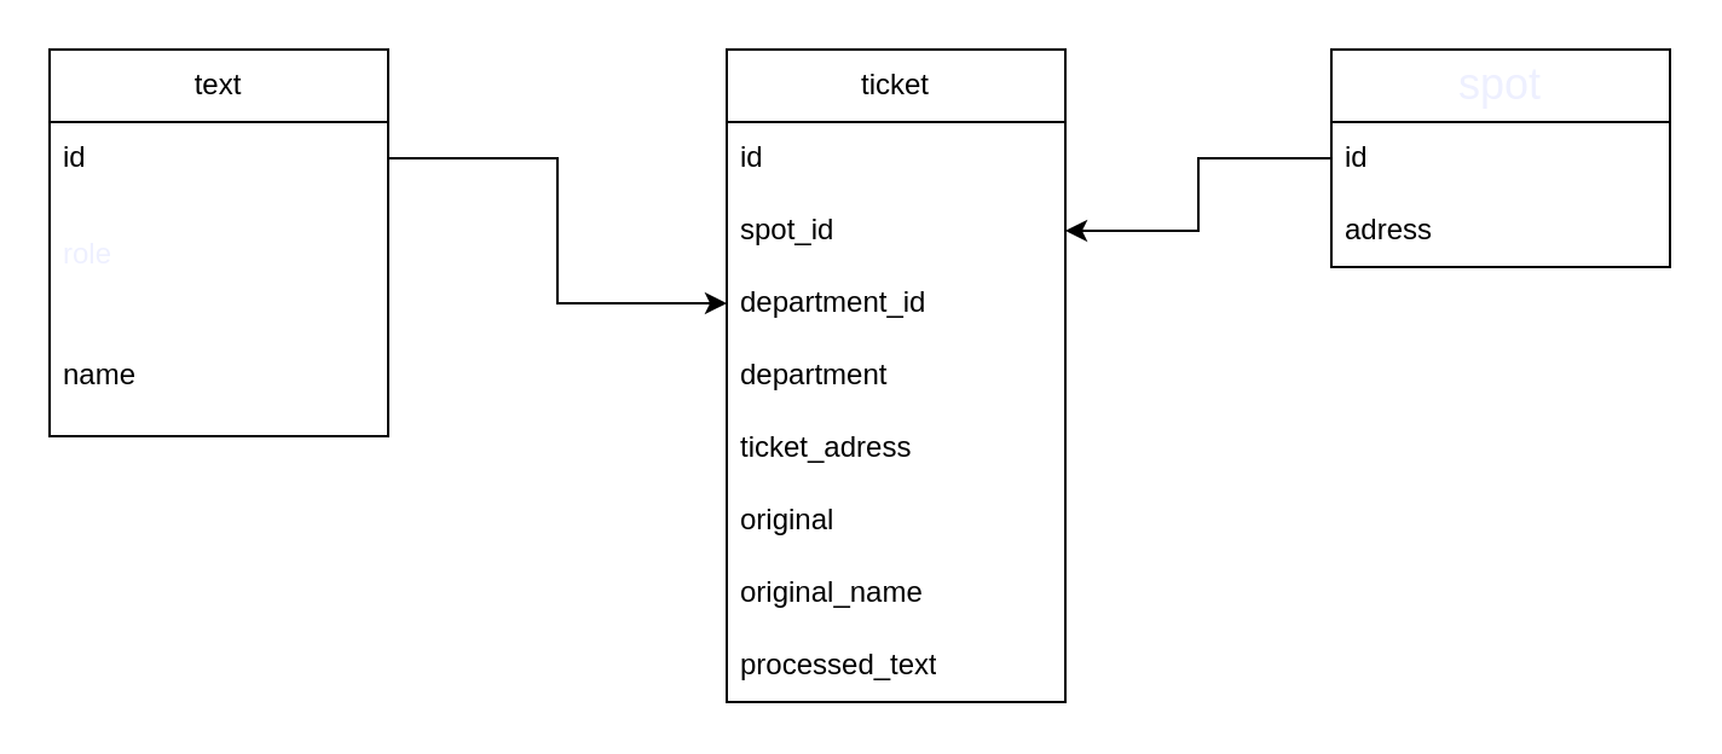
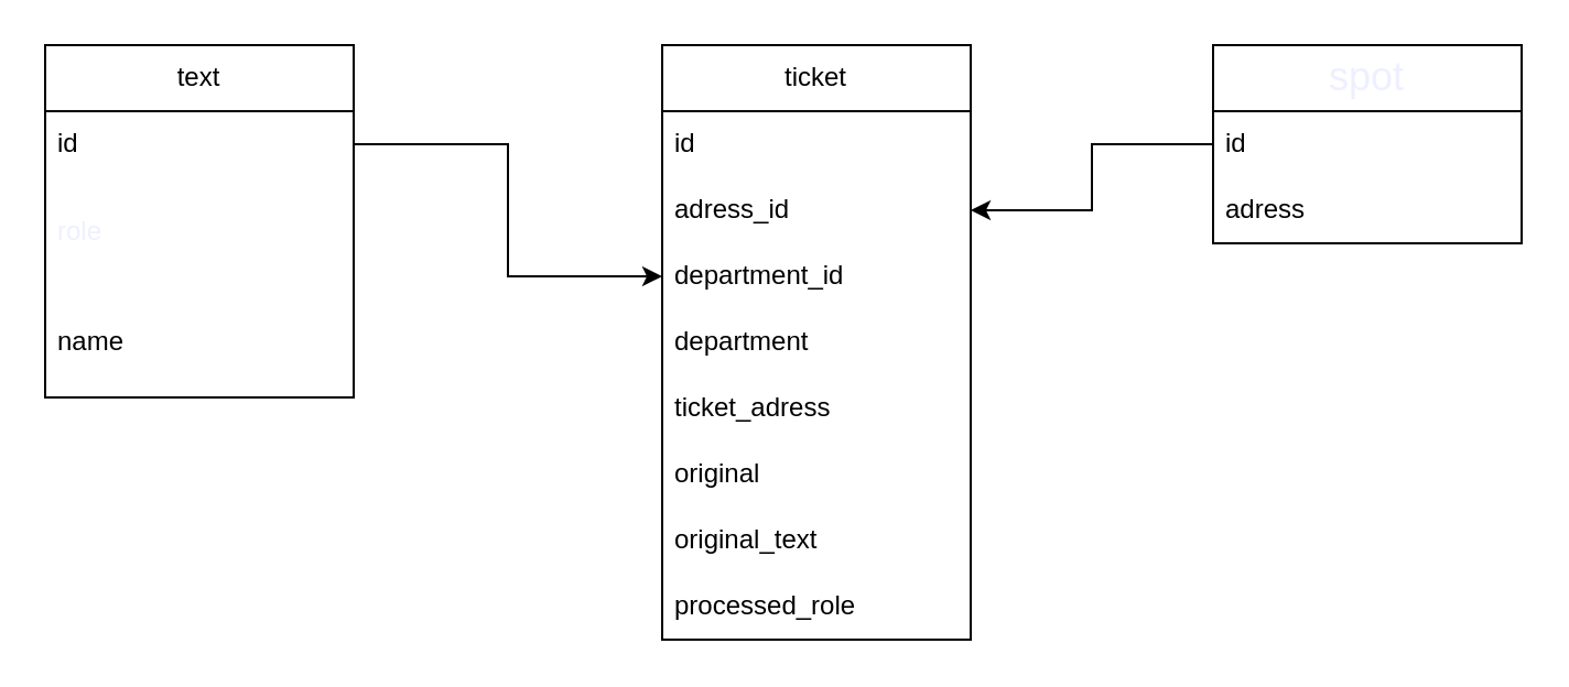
- <mxCell id="11" value="spot_id" style="text;strokeColor=none;fillColor=none;align=left;verticalAlign=middle;spacingLeft=4;spacingRight=4;overflow=hidden;points=[[0,0.5],[1,0.5]];portConstraint=eastwest;rotatable=0;whiteSpace=wrap;html=1;" vertex="1" parent="9"><mxGeometry y="60" width="140" height="30" as="geometry" /></mxCell>
+ <mxCell id="11" value="adress_id" style="text;strokeColor=none;fillColor=none;align=left;verticalAlign=middle;spacingLeft=4;spacingRight=4;overflow=hidden;points=[[0,0.5],[1,0.5]];portConstraint=eastwest;rotatable=0;whiteSpace=wrap;html=1;" vertex="1" parent="9"><mxGeometry y="60" width="140" height="30" as="geometry" /></mxCell>
- <mxCell id="16" value="original_name" style="text;strokeColor=none;fillColor=none;align=left;verticalAlign=middle;spacingLeft=4;spacingRight=4;overflow=hidden;points=[[0,0.5],[1,0.5]];portConstraint=eastwest;rotatable=0;whiteSpace=wrap;html=1;" vertex="1" parent="9"><mxGeometry y="210" width="140" height="30" as="geometry" /></mxCell>
+ <mxCell id="16" value="original_text" style="text;strokeColor=none;fillColor=none;align=left;verticalAlign=middle;spacingLeft=4;spacingRight=4;overflow=hidden;points=[[0,0.5],[1,0.5]];portConstraint=eastwest;rotatable=0;whiteSpace=wrap;html=1;" vertex="1" parent="9"><mxGeometry y="210" width="140" height="30" as="geometry" /></mxCell>
- <mxCell id="17" value="processed_text" style="text;strokeColor=none;fillColor=none;align=left;verticalAlign=middle;spacingLeft=4;spacingRight=4;overflow=hidden;points=[[0,0.5],[1,0.5]];portConstraint=eastwest;rotatable=0;whiteSpace=wrap;html=1;" vertex="1" parent="9"><mxGeometry y="240" width="140" height="30" as="geometry" /></mxCell>
+ <mxCell id="17" value="processed_role" style="text;strokeColor=none;fillColor=none;align=left;verticalAlign=middle;spacingLeft=4;spacingRight=4;overflow=hidden;points=[[0,0.5],[1,0.5]];portConstraint=eastwest;rotatable=0;whiteSpace=wrap;html=1;" vertex="1" parent="9"><mxGeometry y="240" width="140" height="30" as="geometry" /></mxCell>
